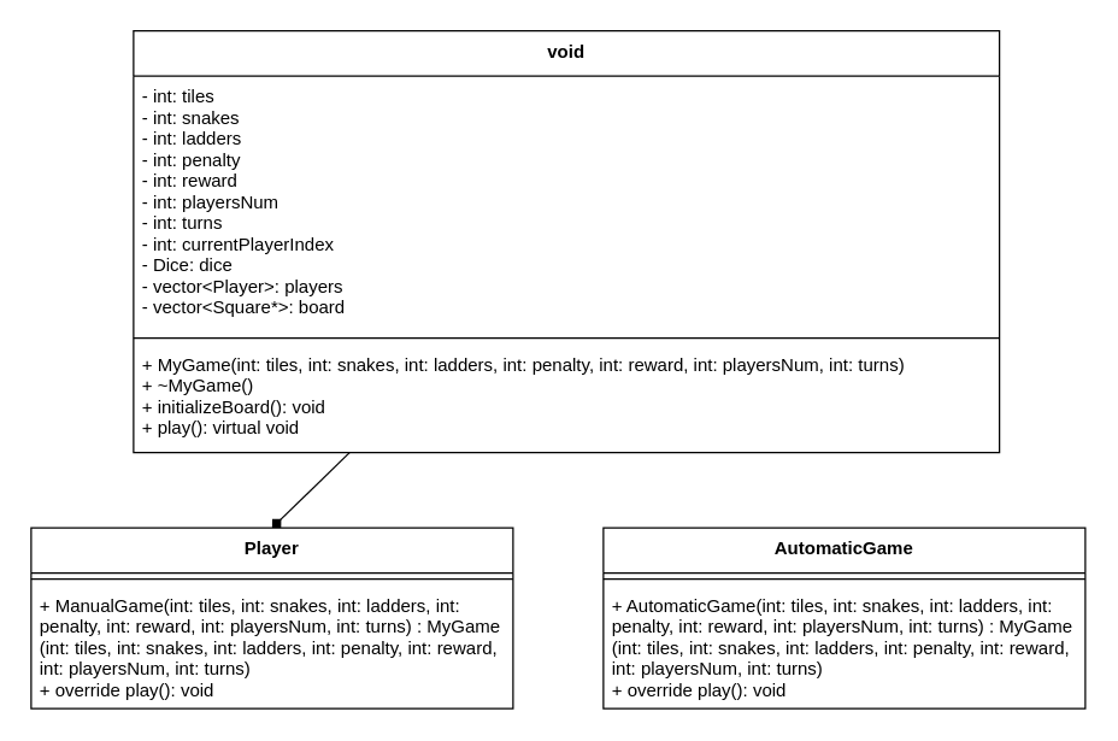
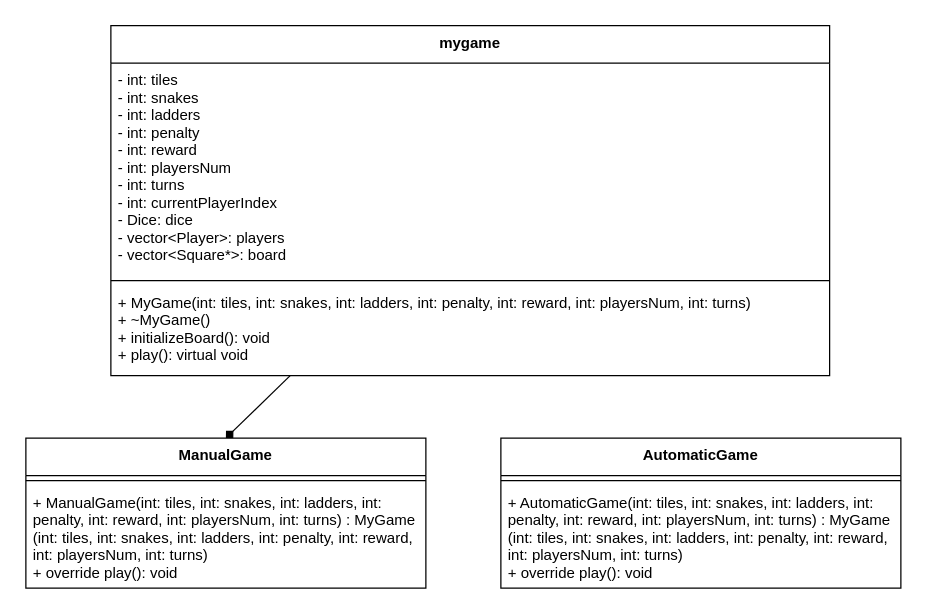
- <mxCell id="3" value="void" style="swimlane;fontStyle=1;align=center;verticalAlign=top;childLayout=stackLayout;horizontal=1;startSize=30;horizontalStack=0;resizeParent=1;resizeParentMax=0;resizeLast=0;collapsible=1;marginBottom=0;" vertex="1" parent="1"><mxGeometry x="88" y="20" width="575" height="280" as="geometry" /></mxCell>
+ <mxCell id="3" value="mygame" style="swimlane;fontStyle=1;align=center;verticalAlign=top;childLayout=stackLayout;horizontal=1;startSize=30;horizontalStack=0;resizeParent=1;resizeParentMax=0;resizeLast=0;collapsible=1;marginBottom=0;" vertex="1" parent="1"><mxGeometry x="88" y="20" width="575" height="280" as="geometry" /></mxCell>
- <mxCell id="7" value="Player" style="swimlane;fontStyle=1;align=center;verticalAlign=top;childLayout=stackLayout;horizontal=1;startSize=30;horizontalStack=0;resizeParent=1;resizeParentMax=0;resizeLast=0;collapsible=1;marginBottom=0;" vertex="1" parent="1"><mxGeometry x="20" y="350" width="320" height="120" as="geometry" /></mxCell>
+ <mxCell id="7" value="ManualGame" style="swimlane;fontStyle=1;align=center;verticalAlign=top;childLayout=stackLayout;horizontal=1;startSize=30;horizontalStack=0;resizeParent=1;resizeParentMax=0;resizeLast=0;collapsible=1;marginBottom=0;" vertex="1" parent="1"><mxGeometry x="20" y="350" width="320" height="120" as="geometry" /></mxCell>
